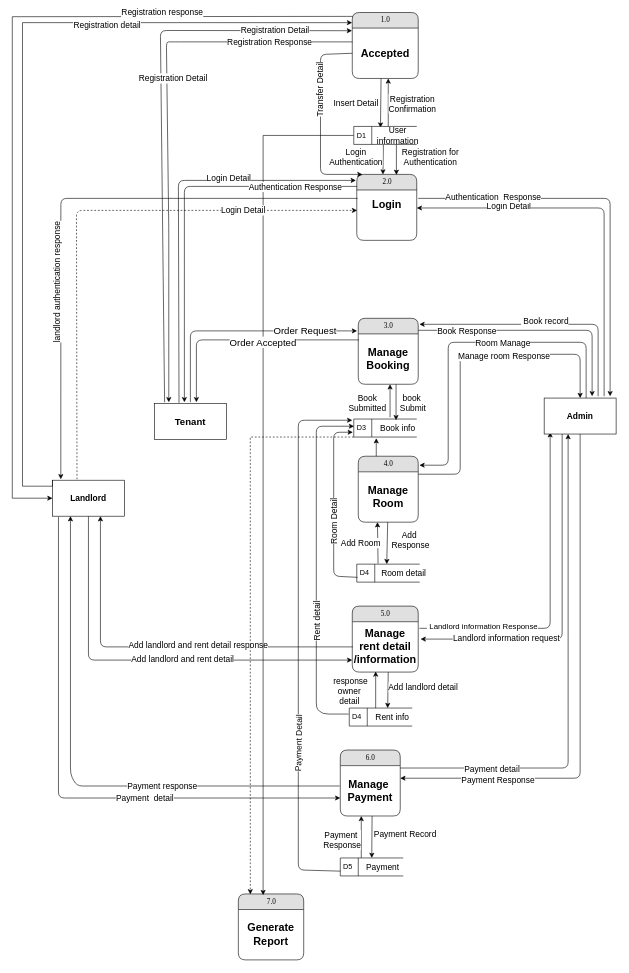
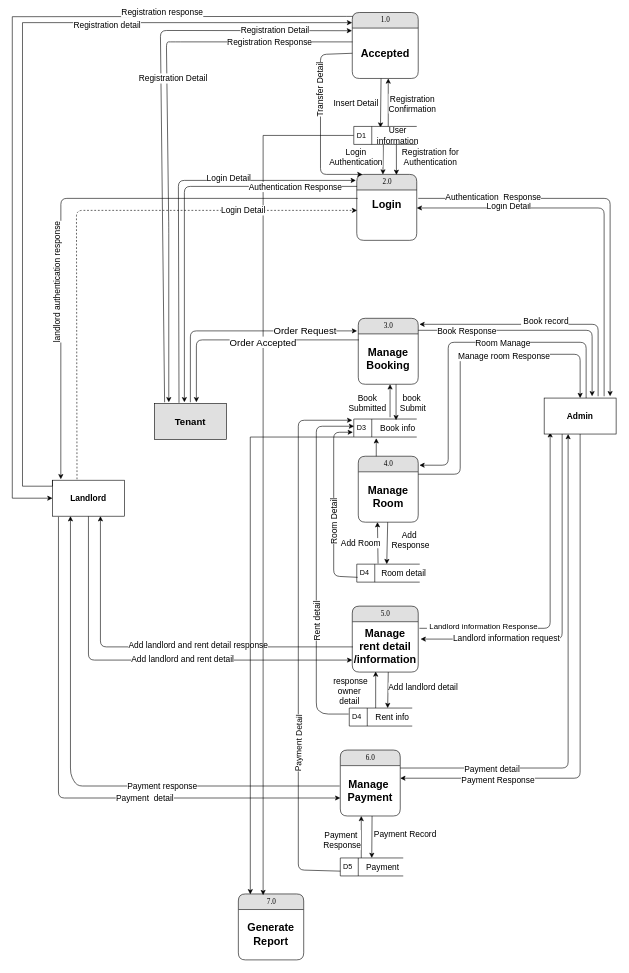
- <mxCell id="64" value="&lt;font size=&quot;3&quot;&gt;&lt;b&gt;Tenant&lt;/b&gt;&lt;/font&gt;" style="rounded=0;whiteSpace=wrap;html=1;" parent="1" vertex="1"><mxGeometry x="257" y="672" width="120" height="60" as="geometry" /></mxCell>
+ <mxCell id="64" value="&lt;font size=&quot;3&quot;&gt;&lt;b&gt;Tenant&lt;/b&gt;&lt;/font&gt;" style="rounded=0;whiteSpace=wrap;html=1;fillColor=#e0e0e0;" parent="1" vertex="1"><mxGeometry x="257" y="672" width="120" height="60" as="geometry" /></mxCell>
- <mxCell id="35" style="edgeStyle=orthogonalEdgeStyle;rounded=0;orthogonalLoop=1;jettySize=auto;html=1;exitX=0;exitY=1;exitDx=0;exitDy=0;entryX=0.183;entryY=0.006;entryDx=0;entryDy=0;entryPerimeter=0;startArrow=none;startFill=0;endArrow=classic;endFill=1;dashed=1;" parent="1" source="36" target="24" edge="1"><mxGeometry relative="1" as="geometry"><Array as="points"><mxPoint x="417" y="728" /></Array></mxGeometry></mxCell>
+ <mxCell id="35" style="edgeStyle=orthogonalEdgeStyle;rounded=0;orthogonalLoop=1;jettySize=auto;html=1;exitX=0;exitY=1;exitDx=0;exitDy=0;entryX=0.183;entryY=0.006;entryDx=0;entryDy=0;entryPerimeter=0;startArrow=none;startFill=0;endArrow=classic;endFill=1;" parent="1" source="36" target="24" edge="1"><mxGeometry relative="1" as="geometry"><Array as="points"><mxPoint x="417" y="728" /></Array></mxGeometry></mxCell>
